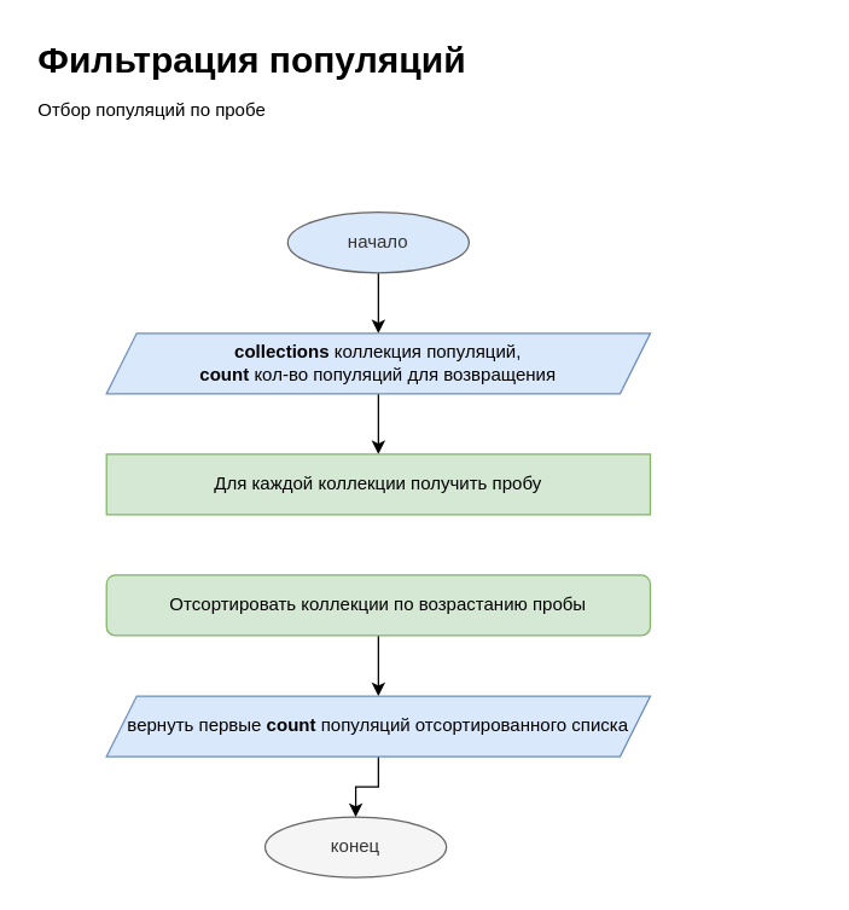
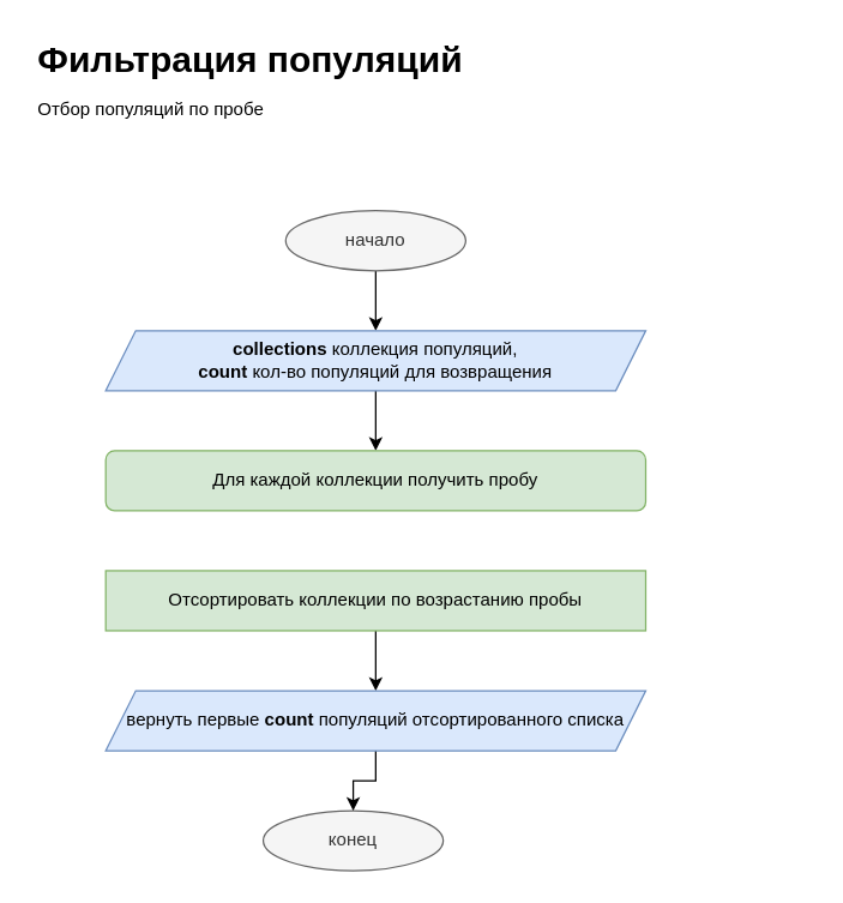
- <mxCell id="3" value="начало" style="ellipse;whiteSpace=wrap;html=1;fillColor=#dae8fc;fontColor=#333333;strokeColor=#666666;" parent="1" vertex="1"><mxGeometry x="190" y="140" width="120" height="40" as="geometry" /></mxCell>
+ <mxCell id="3" value="начало" style="ellipse;whiteSpace=wrap;html=1;fillColor=#f5f5f5;fontColor=#333333;strokeColor=#666666;" parent="1" vertex="1"><mxGeometry x="190" y="140" width="120" height="40" as="geometry" /></mxCell>
- <mxCell id="7" value="Для каждой коллекции получить пробу" style="whiteSpace=wrap;html=1;fillColor=#d5e8d4;strokeColor=#82b366;" parent="1" vertex="1"><mxGeometry x="70" y="300" width="360" height="40" as="geometry" /></mxCell>
+ <mxCell id="7" value="Для каждой коллекции получить пробу" style="whiteSpace=wrap;html=1;fillColor=#d5e8d4;strokeColor=#82b366;rounded=1;" parent="1" vertex="1"><mxGeometry x="70" y="300" width="360" height="40" as="geometry" /></mxCell>
- <mxCell id="9" value="Отсортировать коллекции по возрастанию пробы" style="whiteSpace=wrap;html=1;fillColor=#d5e8d4;strokeColor=#82b366;rounded=1;" parent="1" vertex="1"><mxGeometry x="70" y="380" width="360" height="40" as="geometry" /></mxCell>
+ <mxCell id="9" value="Отсортировать коллекции по возрастанию пробы" style="whiteSpace=wrap;html=1;fillColor=#d5e8d4;strokeColor=#82b366;" parent="1" vertex="1"><mxGeometry x="70" y="380" width="360" height="40" as="geometry" /></mxCell>
